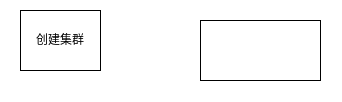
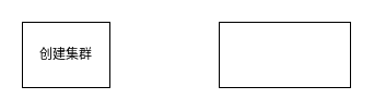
- <mxCell id="2" value="创建集群" style="rounded=0;whiteSpace=wrap;html=1;" vertex="1" parent="1"><mxGeometry x="20" y="10" width="80" height="60" as="geometry" /></mxCell>
+ <mxCell id="2" value="创建集群" style="rounded=0;whiteSpace=wrap;html=1;" vertex="1" parent="1"><mxGeometry x="20" y="20" width="80" height="60" as="geometry" /></mxCell>
